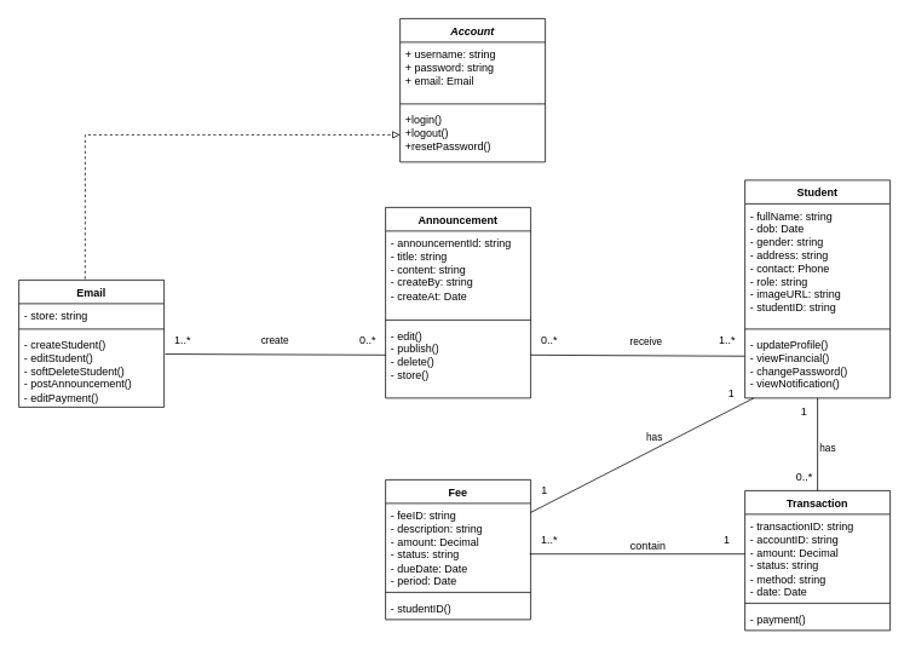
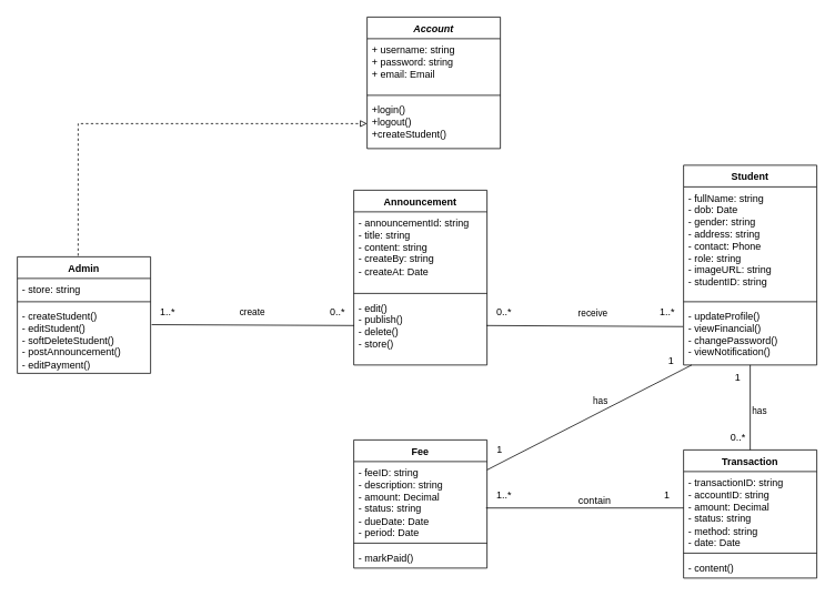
- <mxCell id="5" value="+login()&lt;div&gt;+logout()&lt;/div&gt;&lt;div&gt;+resetPassword()&lt;/div&gt;" style="text;strokeColor=none;fillColor=none;align=left;verticalAlign=top;spacingLeft=4;spacingRight=4;overflow=hidden;rotatable=0;points=[[0,0.5],[1,0.5]];portConstraint=eastwest;whiteSpace=wrap;html=1;" parent="2" vertex="1"><mxGeometry y="98" width="160" height="60" as="geometry" /></mxCell>
+ <mxCell id="5" value="+login()&lt;div&gt;+logout()&lt;/div&gt;&lt;div&gt;+createStudent()&lt;/div&gt;" style="text;strokeColor=none;fillColor=none;align=left;verticalAlign=top;spacingLeft=4;spacingRight=4;overflow=hidden;rotatable=0;points=[[0,0.5],[1,0.5]];portConstraint=eastwest;whiteSpace=wrap;html=1;" parent="2" vertex="1"><mxGeometry y="98" width="160" height="60" as="geometry" /></mxCell>
- <mxCell id="43" value="Email" style="swimlane;fontStyle=1;align=center;verticalAlign=top;childLayout=stackLayout;horizontal=1;startSize=26;horizontalStack=0;resizeParent=1;resizeParentMax=0;resizeLast=0;collapsible=1;marginBottom=0;whiteSpace=wrap;html=1;" parent="1" vertex="1"><mxGeometry x="20" y="308" width="160" height="140" as="geometry" /></mxCell>
+ <mxCell id="43" value="Admin" style="swimlane;fontStyle=1;align=center;verticalAlign=top;childLayout=stackLayout;horizontal=1;startSize=26;horizontalStack=0;resizeParent=1;resizeParentMax=0;resizeLast=0;collapsible=1;marginBottom=0;whiteSpace=wrap;html=1;" parent="1" vertex="1"><mxGeometry x="20" y="308" width="160" height="140" as="geometry" /></mxCell>
- <mxCell id="26" value="- studentID()" style="text;strokeColor=none;fillColor=none;align=left;verticalAlign=top;spacingLeft=4;spacingRight=4;overflow=hidden;rotatable=0;points=[[0,0.5],[1,0.5]];portConstraint=eastwest;whiteSpace=wrap;html=1;" parent="23" vertex="1"><mxGeometry y="128" width="160" height="26" as="geometry" /></mxCell>
+ <mxCell id="26" value="- markPaid()" style="text;strokeColor=none;fillColor=none;align=left;verticalAlign=top;spacingLeft=4;spacingRight=4;overflow=hidden;rotatable=0;points=[[0,0.5],[1,0.5]];portConstraint=eastwest;whiteSpace=wrap;html=1;" parent="23" vertex="1"><mxGeometry y="128" width="160" height="26" as="geometry" /></mxCell>
- <mxCell id="30" value="- payment()" style="text;strokeColor=none;fillColor=none;align=left;verticalAlign=top;spacingLeft=4;spacingRight=4;overflow=hidden;rotatable=0;points=[[0,0.5],[1,0.5]];portConstraint=eastwest;whiteSpace=wrap;html=1;" parent="27" vertex="1"><mxGeometry y="128" width="160" height="26" as="geometry" /></mxCell>
+ <mxCell id="30" value="- content()" style="text;strokeColor=none;fillColor=none;align=left;verticalAlign=top;spacingLeft=4;spacingRight=4;overflow=hidden;rotatable=0;points=[[0,0.5],[1,0.5]];portConstraint=eastwest;whiteSpace=wrap;html=1;" parent="27" vertex="1"><mxGeometry y="128" width="160" height="26" as="geometry" /></mxCell>
